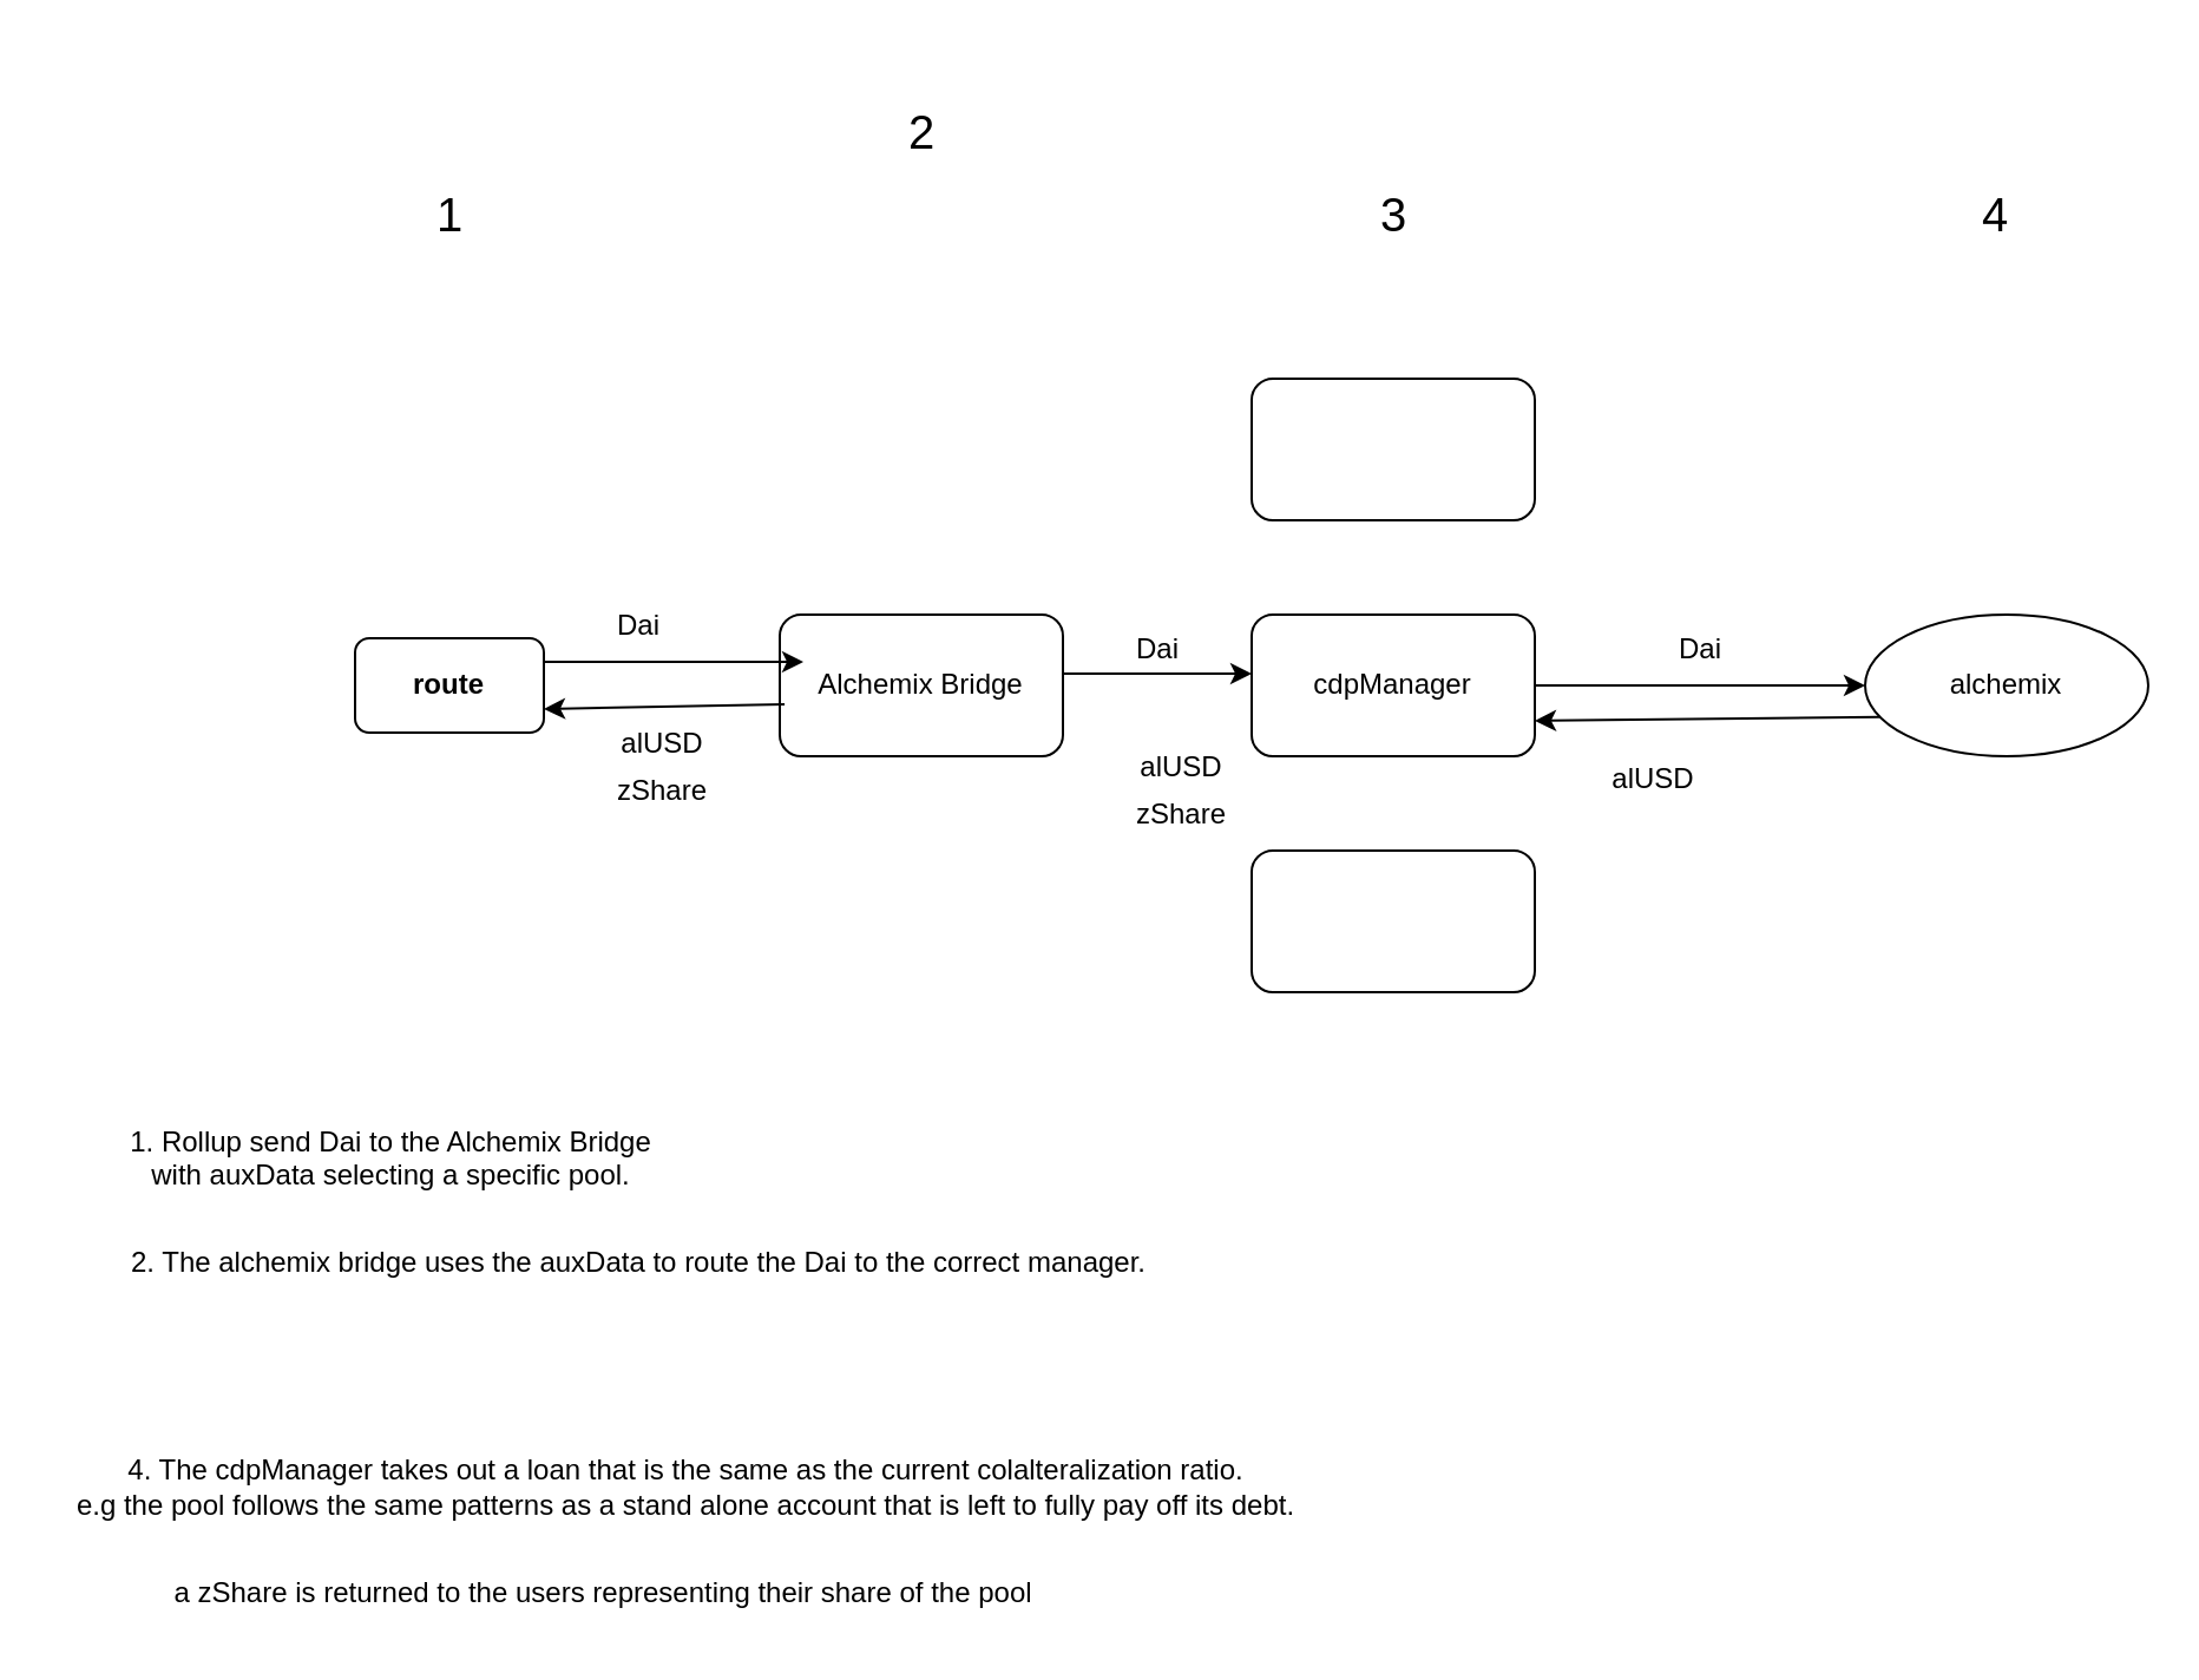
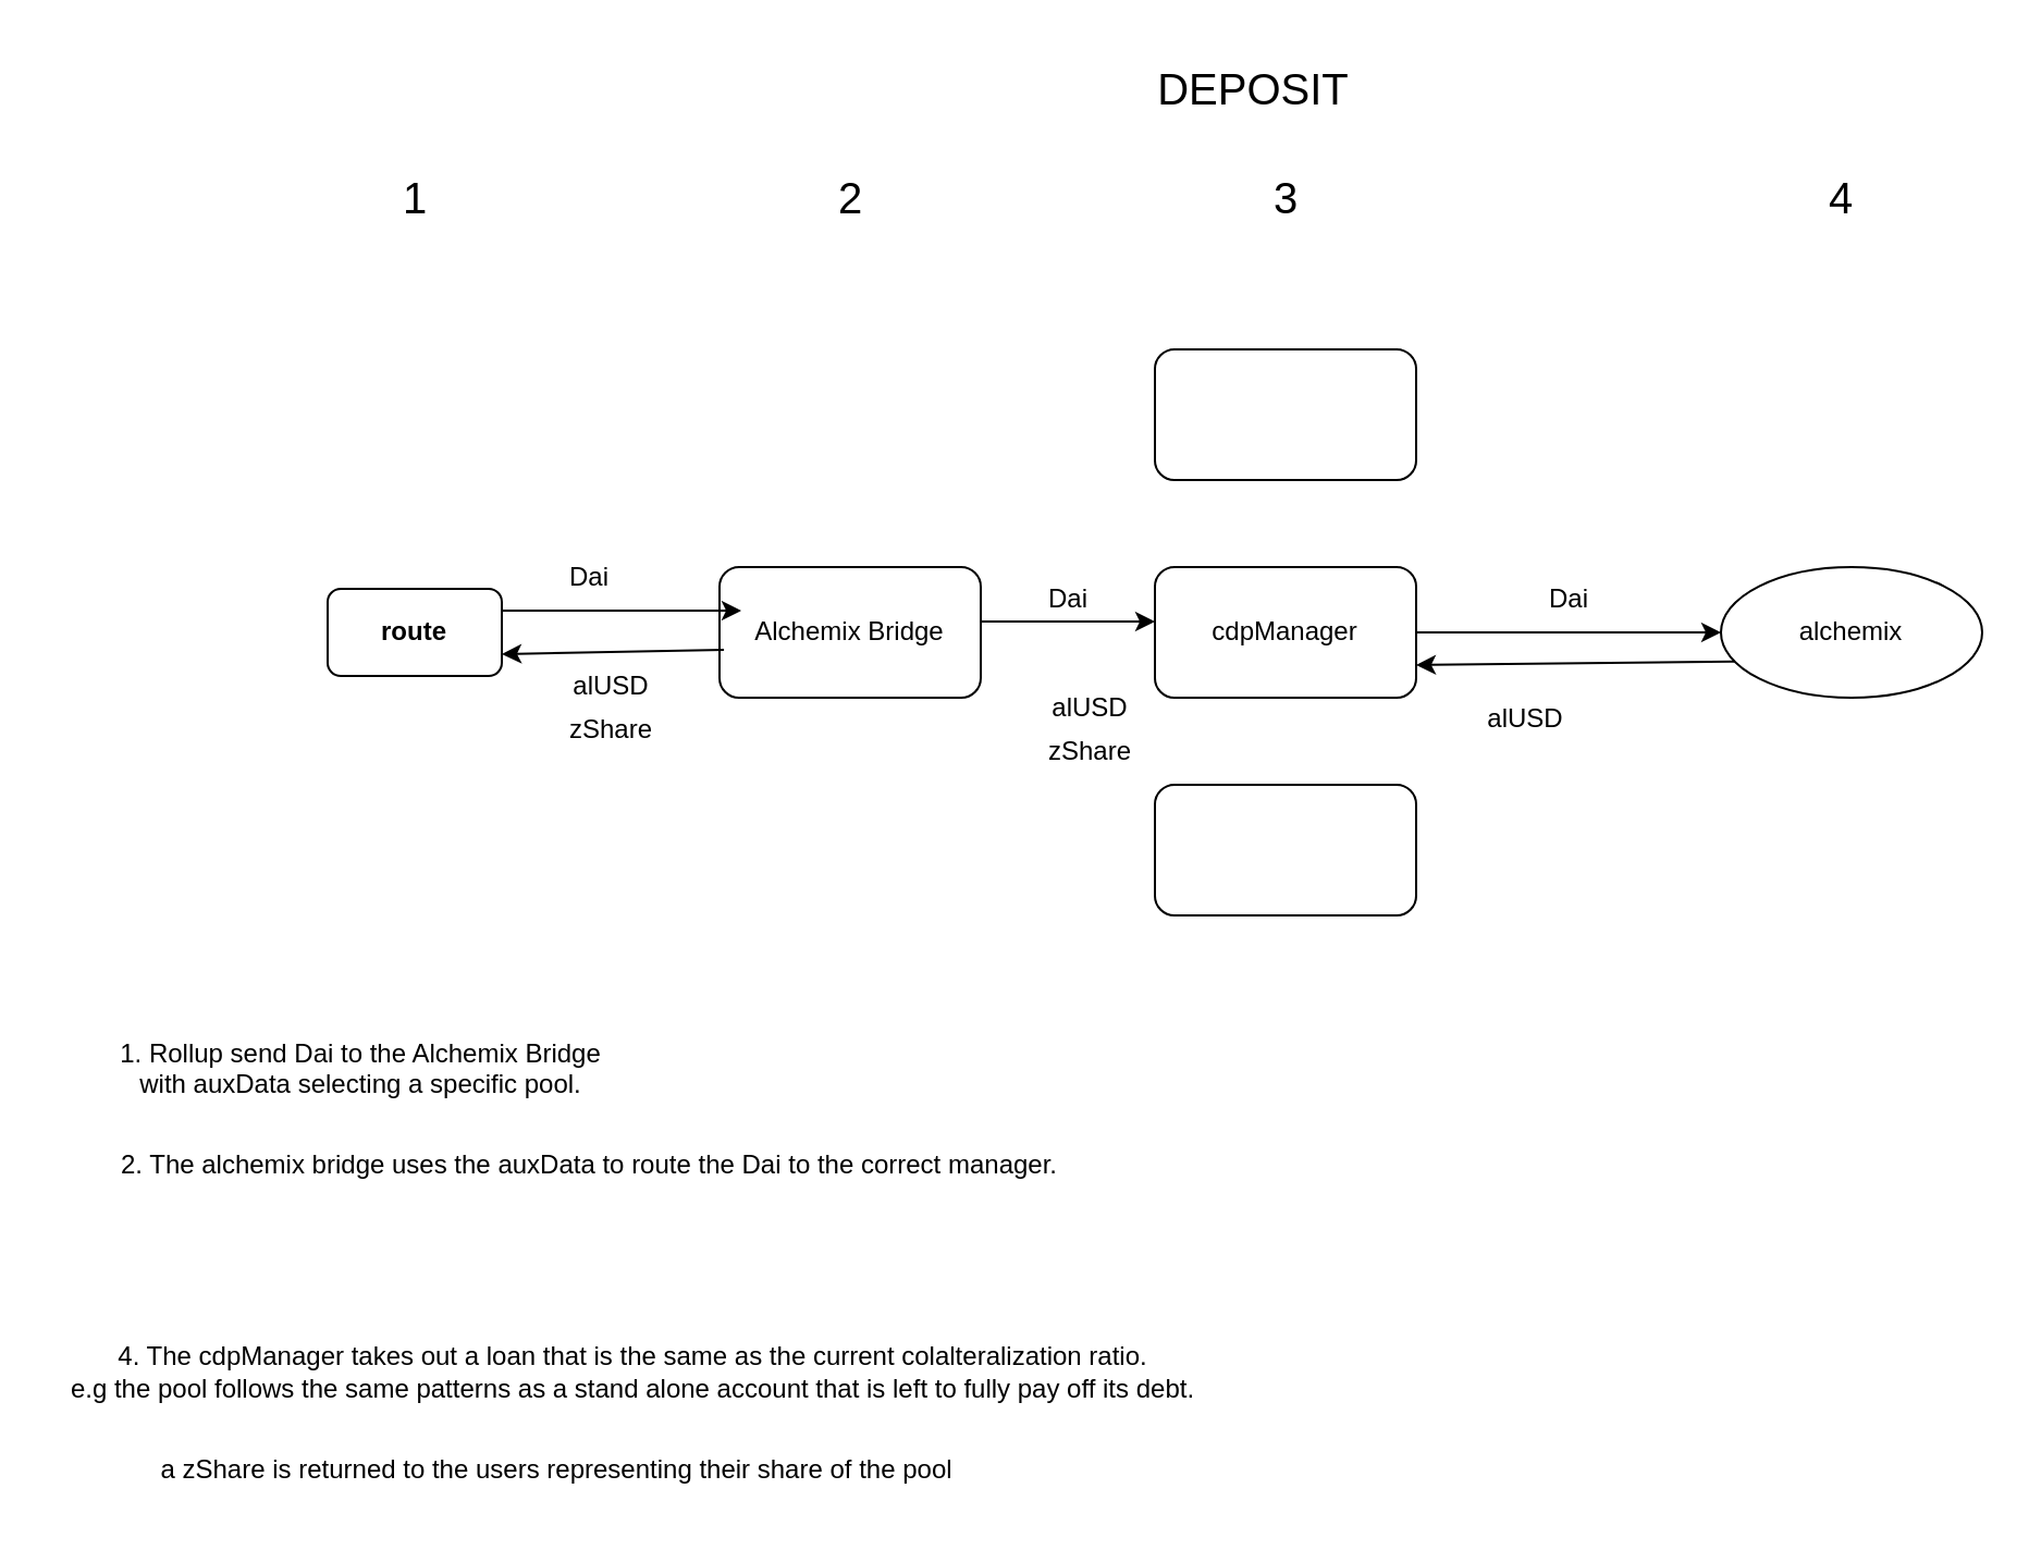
+ <mxCell id="14" value="DEPOSIT" style="text;html=1;align=center;verticalAlign=middle;resizable=0;points=[];autosize=1;strokeColor=none;fillColor=none;fontSize=20;" parent="1" vertex="1"><mxGeometry x="520" y="20" width="110" height="40" as="geometry" /></mxCell>
- <mxCell id="16" value="2" style="text;html=1;align=center;verticalAlign=middle;resizable=0;points=[];autosize=1;strokeColor=none;fillColor=none;fontSize=20;" parent="1" vertex="1"><mxGeometry x="375" y="35" width="30" height="40" as="geometry" /></mxCell>
+ <mxCell id="16" value="2" style="text;html=1;align=center;verticalAlign=middle;resizable=0;points=[];autosize=1;strokeColor=none;fillColor=none;fontSize=20;" parent="1" vertex="1"><mxGeometry x="375" y="70" width="30" height="40" as="geometry" /></mxCell>
